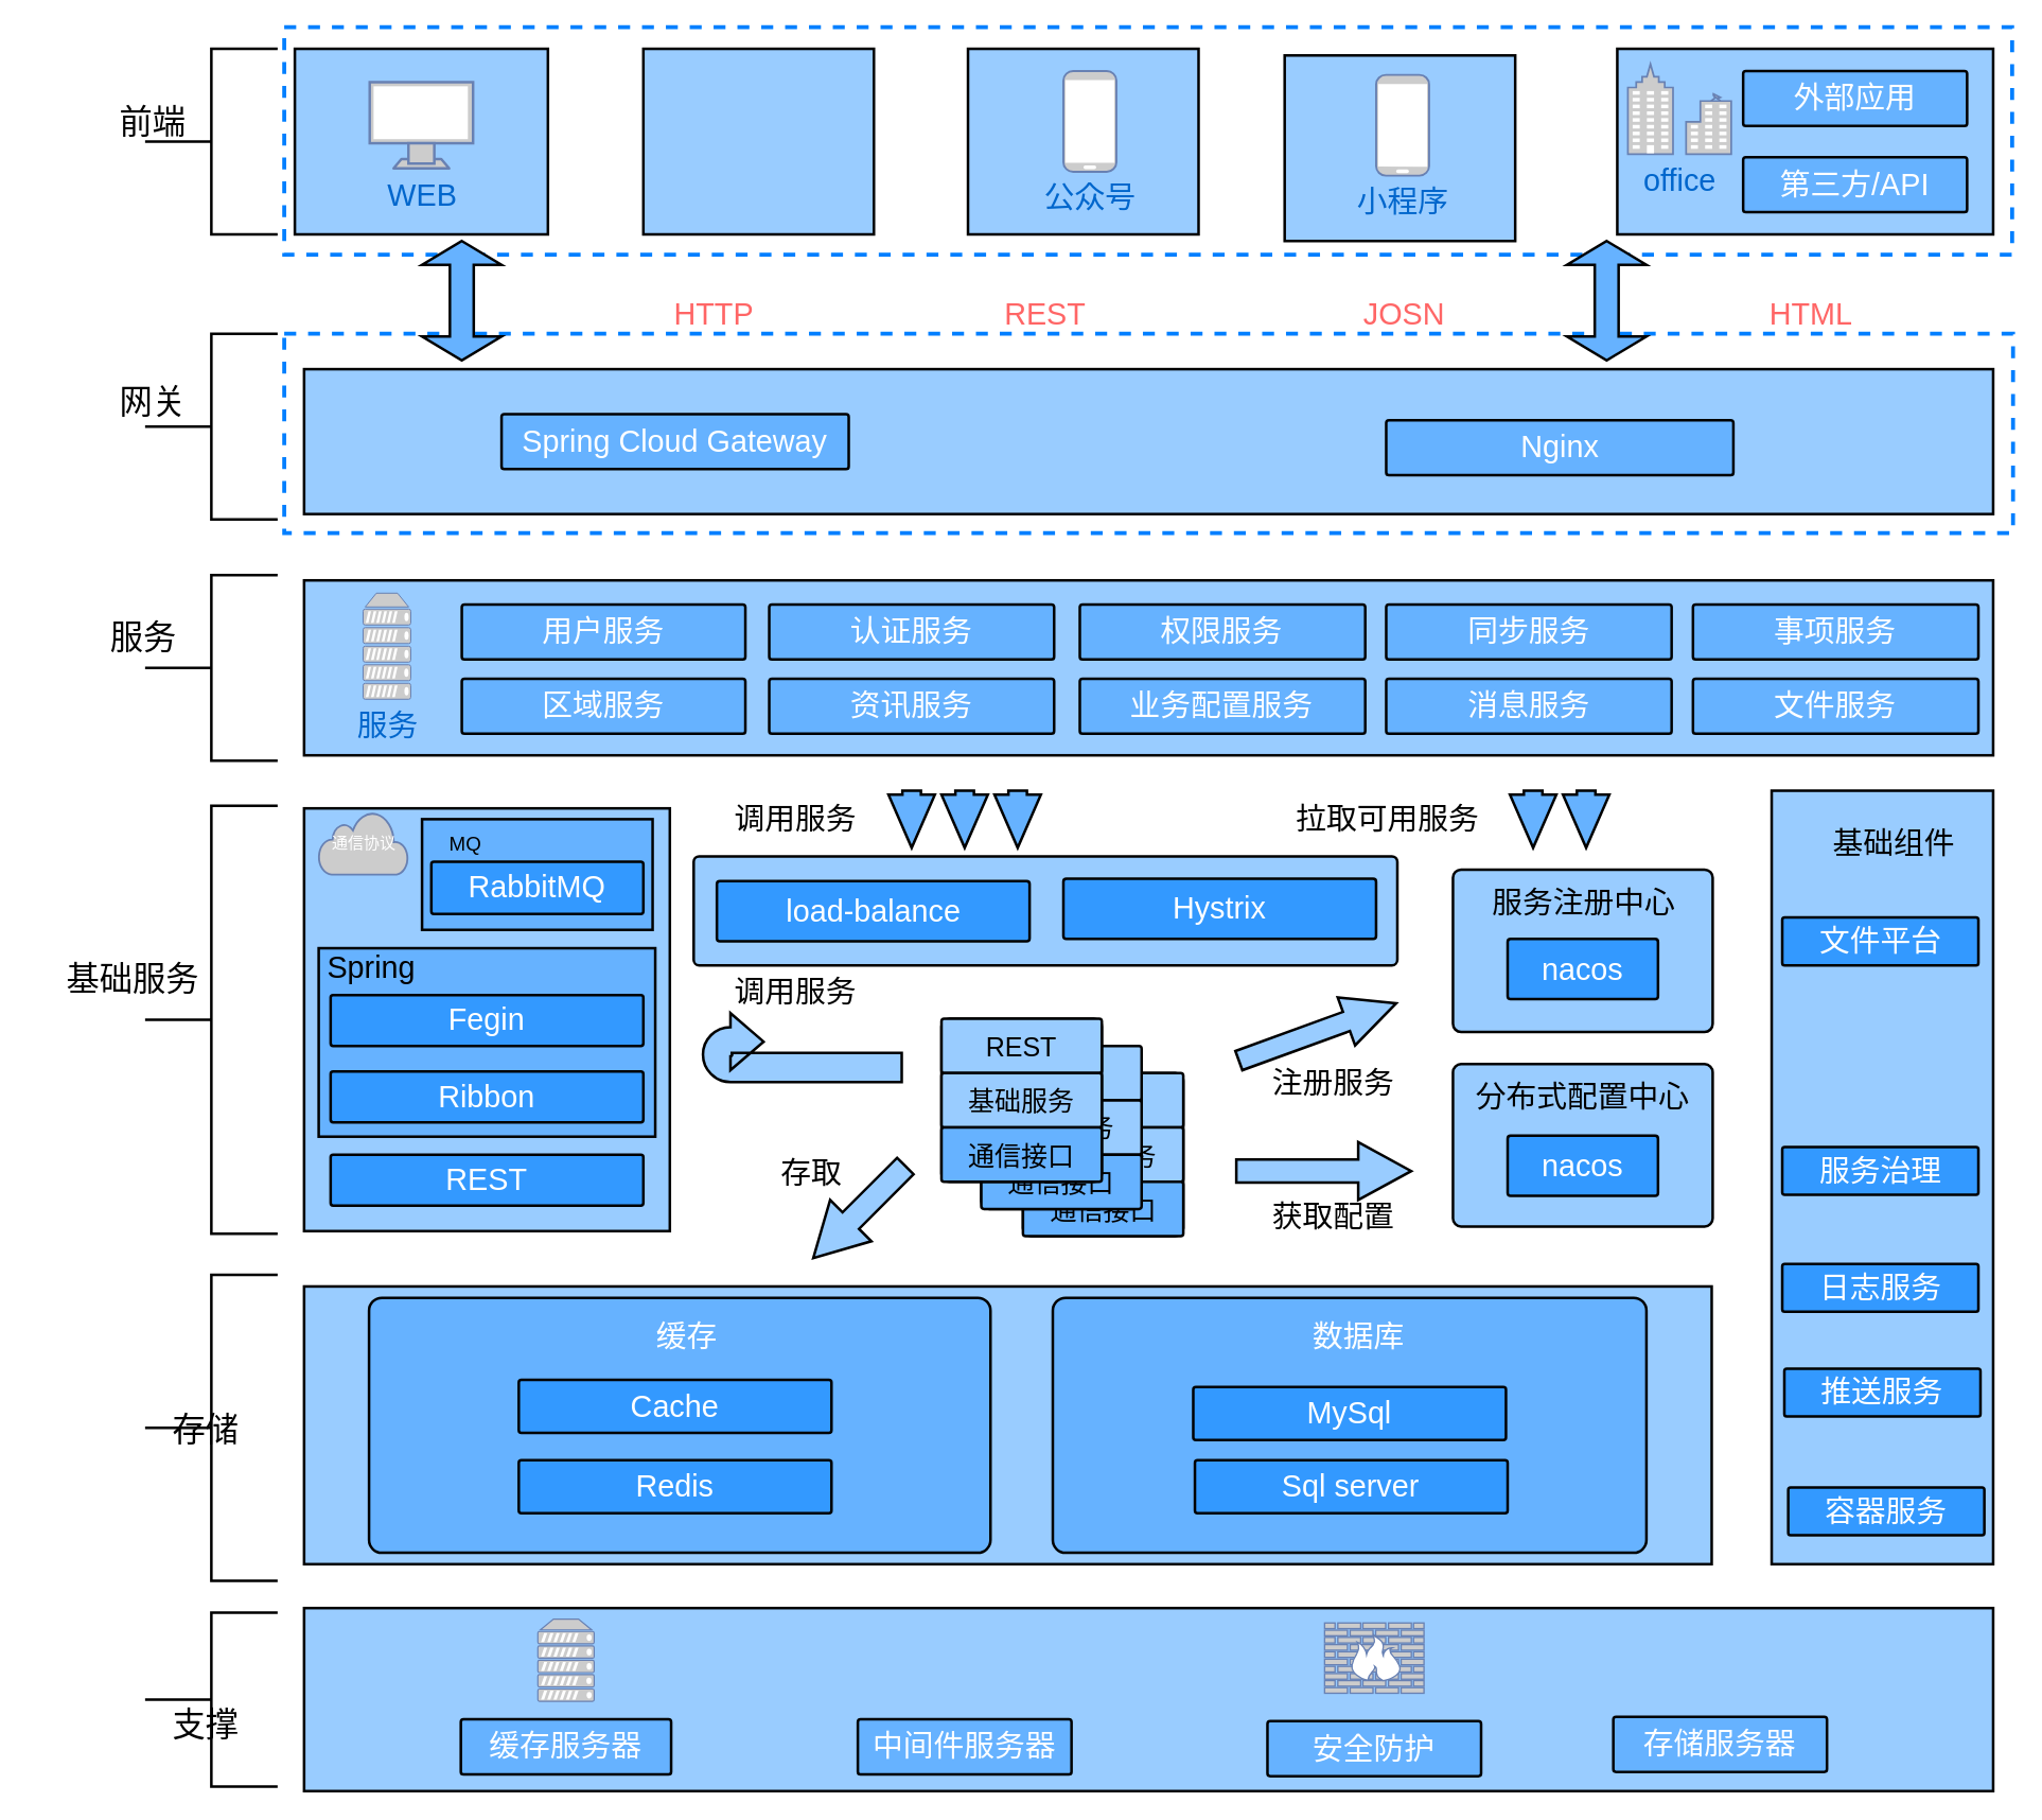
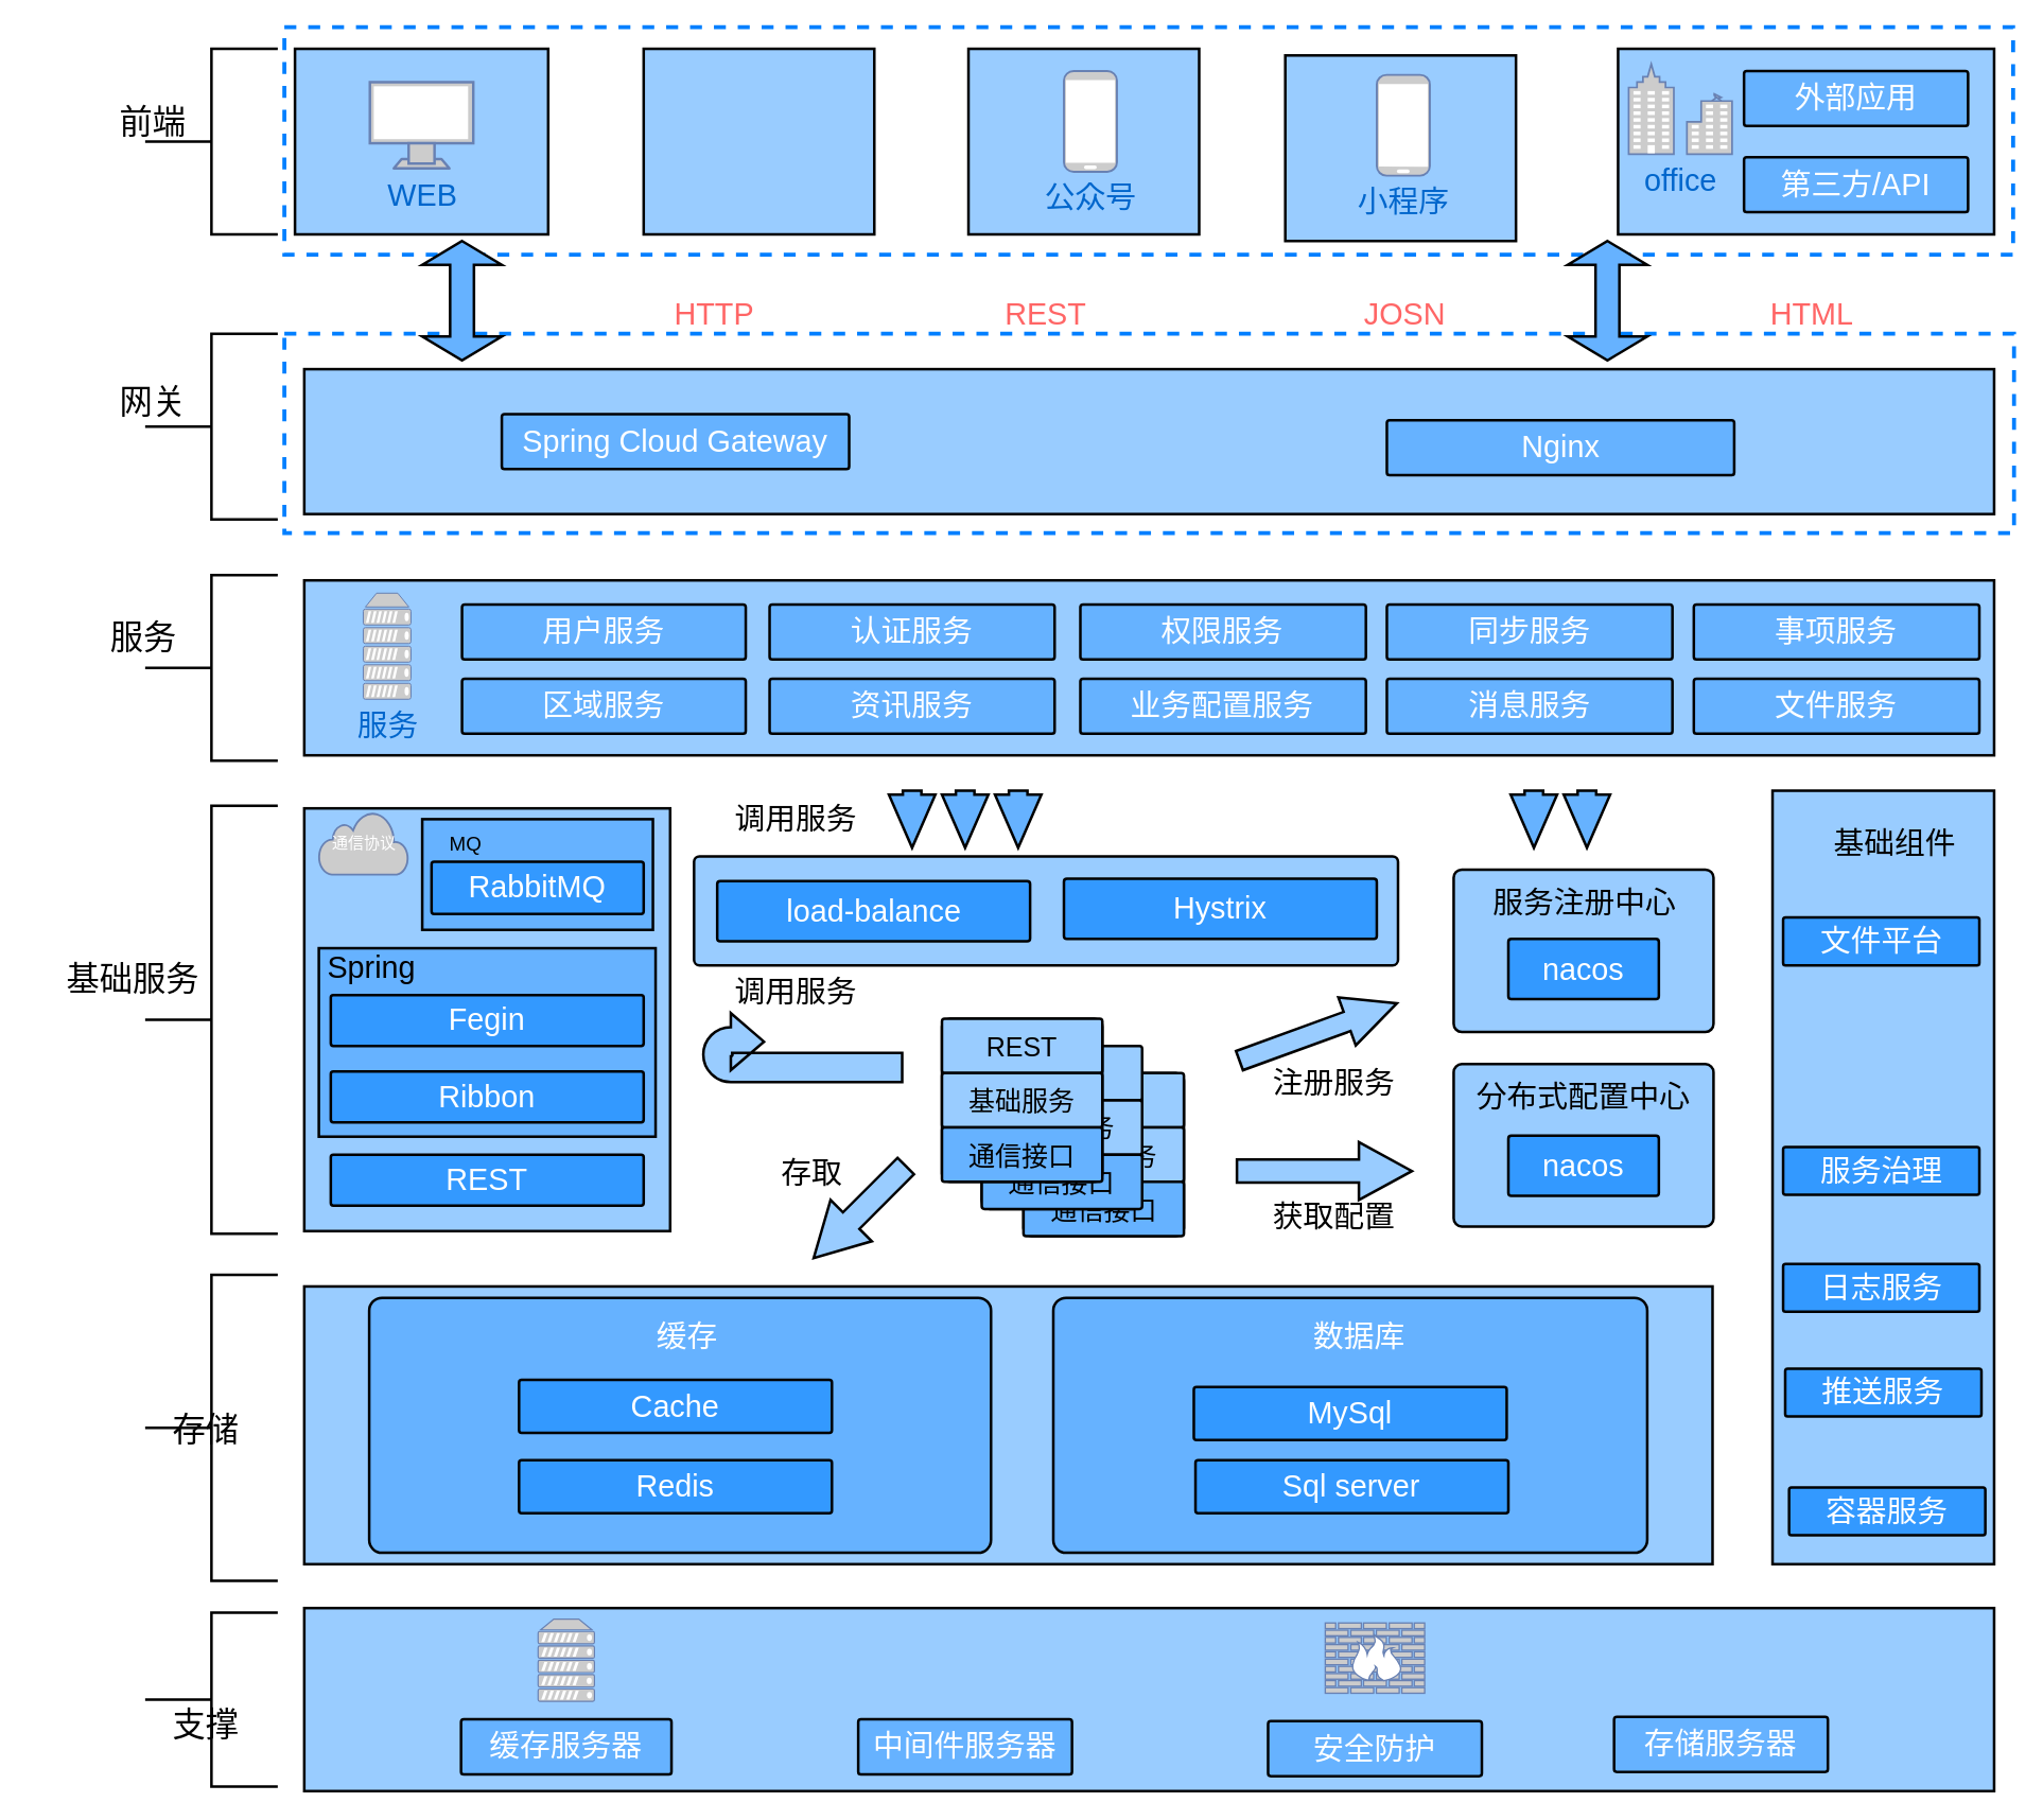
- <mxCell id="70" value="拉取可用服务" style="text;html=1;strokeColor=none;fillColor=none;align=center;verticalAlign=middle;whiteSpace=wrap;rounded=0;strokeWidth=2;fontSize=23;opacity=100;" parent="1" key="1672a00196ff58" vertex="1"><mxGeometry x="967.25" y="597.5" width="160" height="40" as="geometry" /></mxCell>
